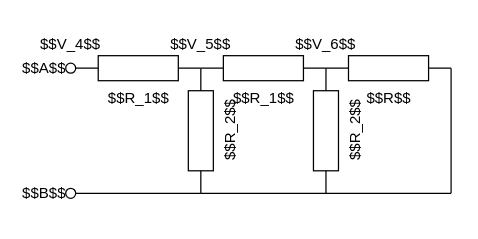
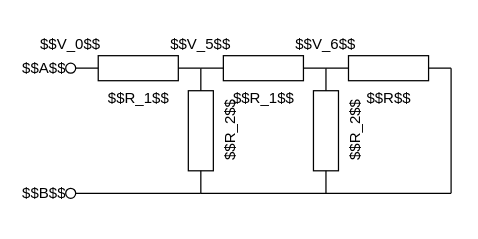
- <mxCell id="12" value="$$V_4$$" style="text;html=1;strokeColor=none;fillColor=none;align=center;verticalAlign=middle;whiteSpace=wrap;rounded=0;" vertex="1" parent="1"><mxGeometry x="26" y="20" width="60" height="30" as="geometry" /></mxCell>
+ <mxCell id="12" value="$$V_0$$" style="text;html=1;strokeColor=none;fillColor=none;align=center;verticalAlign=middle;whiteSpace=wrap;rounded=0;" vertex="1" parent="1"><mxGeometry x="26" y="20" width="60" height="30" as="geometry" /></mxCell>
